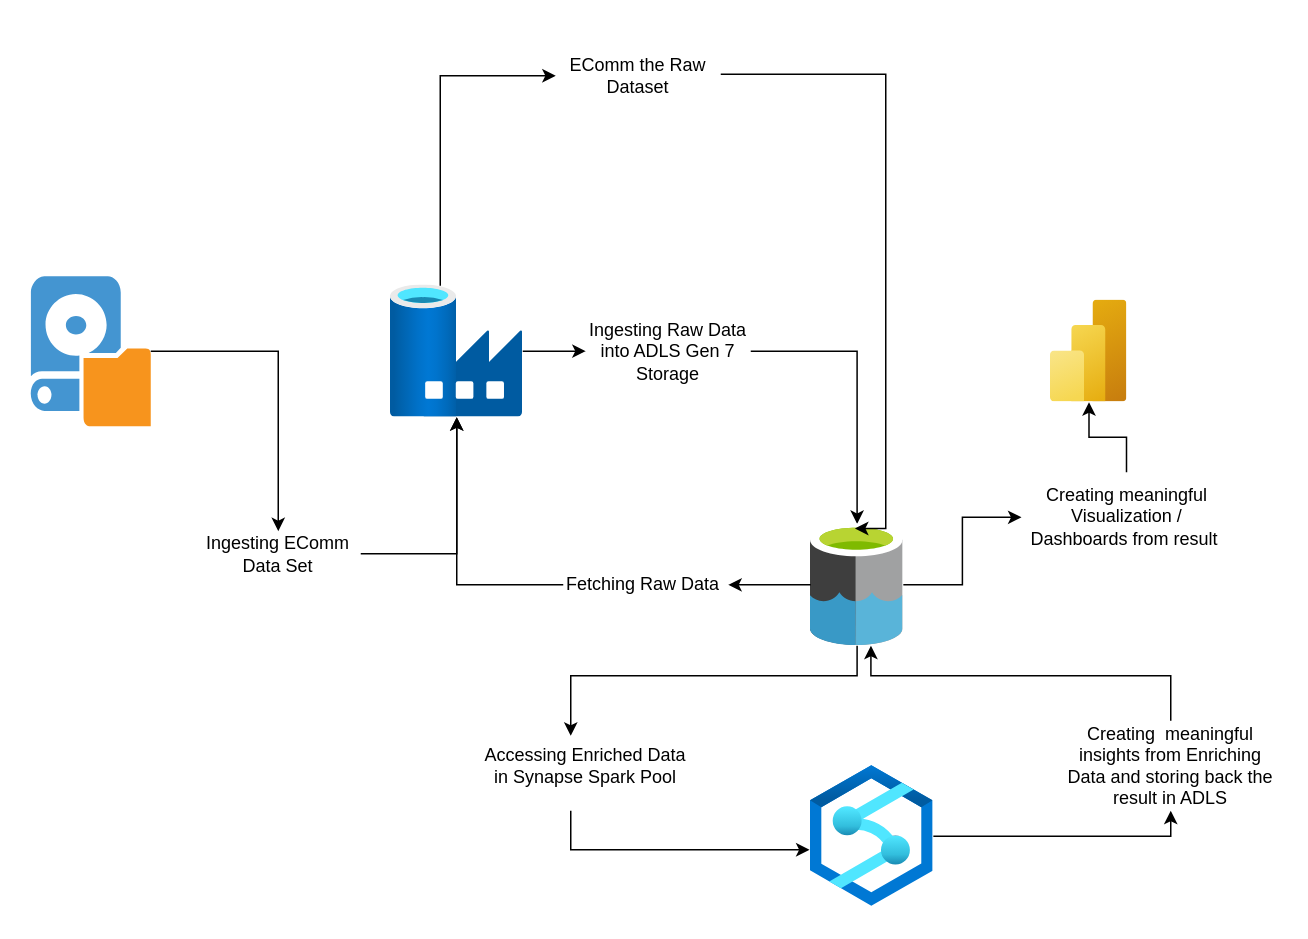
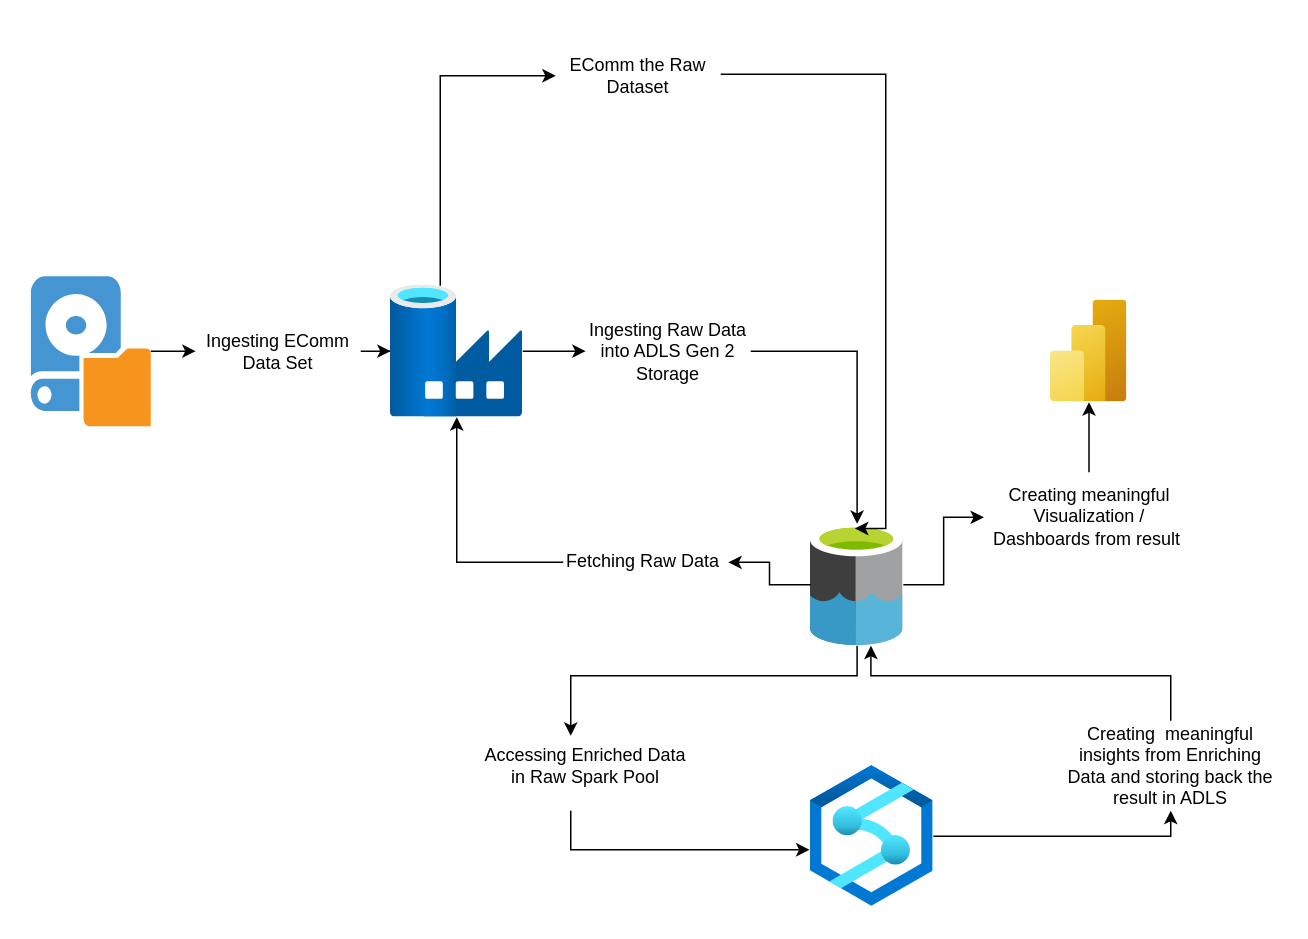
- <mxCell id="15" value="Ingesting Raw Data into ADLS Gen 7 Storage" style="text;html=1;align=center;verticalAlign=middle;whiteSpace=wrap;rounded=0;" vertex="1" parent="1"><mxGeometry x="390" y="218.6" width="110" height="30" as="geometry" /></mxCell>
+ <mxCell id="15" value="Ingesting Raw Data into ADLS Gen 2 Storage" style="text;html=1;align=center;verticalAlign=middle;whiteSpace=wrap;rounded=0;" vertex="1" parent="1"><mxGeometry x="390" y="218.6" width="110" height="30" as="geometry" /></mxCell>
- <mxCell id="27" value="Creating meaningful Visualization / Dashboards from result&amp;nbsp;" style="text;html=1;align=center;verticalAlign=middle;whiteSpace=wrap;rounded=0;" vertex="1" parent="1"><mxGeometry x="680.5" y="314.39" width="140" height="60" as="geometry" /></mxCell>
+ <mxCell id="27" value="Creating meaningful Visualization / Dashboards from result&amp;nbsp;" style="text;html=1;align=center;verticalAlign=middle;whiteSpace=wrap;rounded=0;" vertex="1" parent="1"><mxGeometry x="655.5" y="314.39" width="140" height="60" as="geometry" /></mxCell>
- <mxCell id="13" value="Ingesting EComm Data Set" style="text;html=1;align=center;verticalAlign=middle;whiteSpace=wrap;rounded=0;" vertex="1" parent="1"><mxGeometry x="130" y="353.6" width="110" height="30" as="geometry" /></mxCell>
+ <mxCell id="13" value="Ingesting EComm Data Set" style="text;html=1;align=center;verticalAlign=middle;whiteSpace=wrap;rounded=0;" vertex="1" parent="1"><mxGeometry x="130" y="218.6" width="110" height="30" as="geometry" /></mxCell>
- <mxCell id="17" value="Fetching Raw Data&amp;nbsp;" style="text;html=1;align=center;verticalAlign=middle;whiteSpace=wrap;rounded=0;" vertex="1" parent="1"><mxGeometry x="375" y="374.39" width="110" height="30" as="geometry" /></mxCell>
+ <mxCell id="17" value="Fetching Raw Data&amp;nbsp;" style="text;html=1;align=center;verticalAlign=middle;whiteSpace=wrap;rounded=0;" vertex="1" parent="1"><mxGeometry x="375" y="359.39" width="110" height="30" as="geometry" /></mxCell>
- <mxCell id="23" value="Accessing Enriched Data in Synapse Spark Pool" style="text;html=1;align=center;verticalAlign=middle;whiteSpace=wrap;rounded=0;" vertex="1" parent="1"><mxGeometry x="320" y="480" width="140" height="60" as="geometry" /></mxCell>
+ <mxCell id="23" value="Accessing Enriched Data in Raw Spark Pool" style="text;html=1;align=center;verticalAlign=middle;whiteSpace=wrap;rounded=0;" vertex="1" parent="1"><mxGeometry x="320" y="480" width="140" height="60" as="geometry" /></mxCell>
